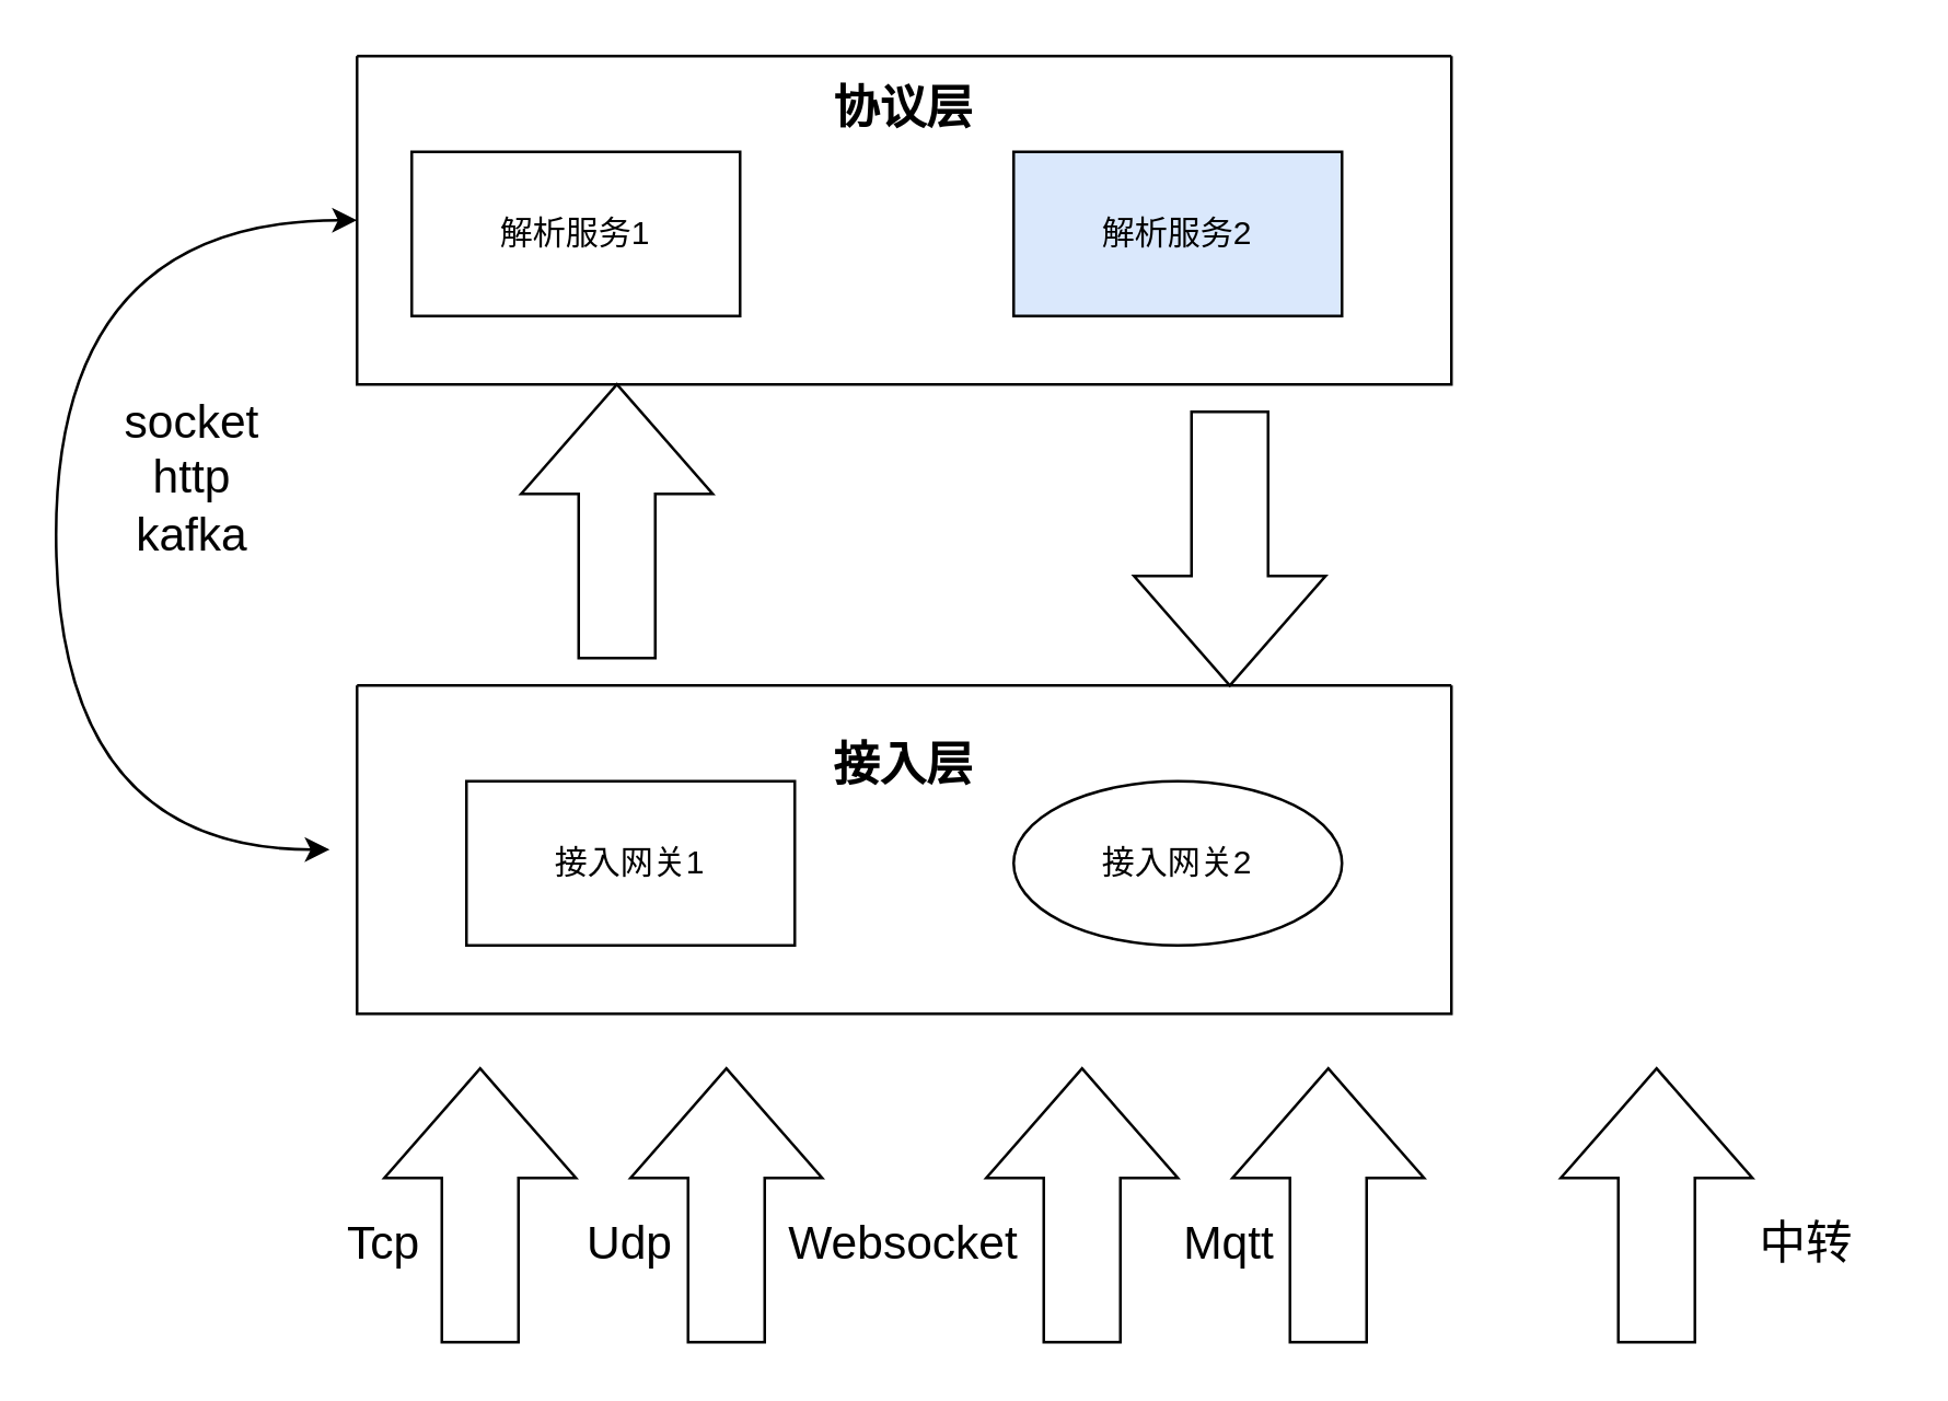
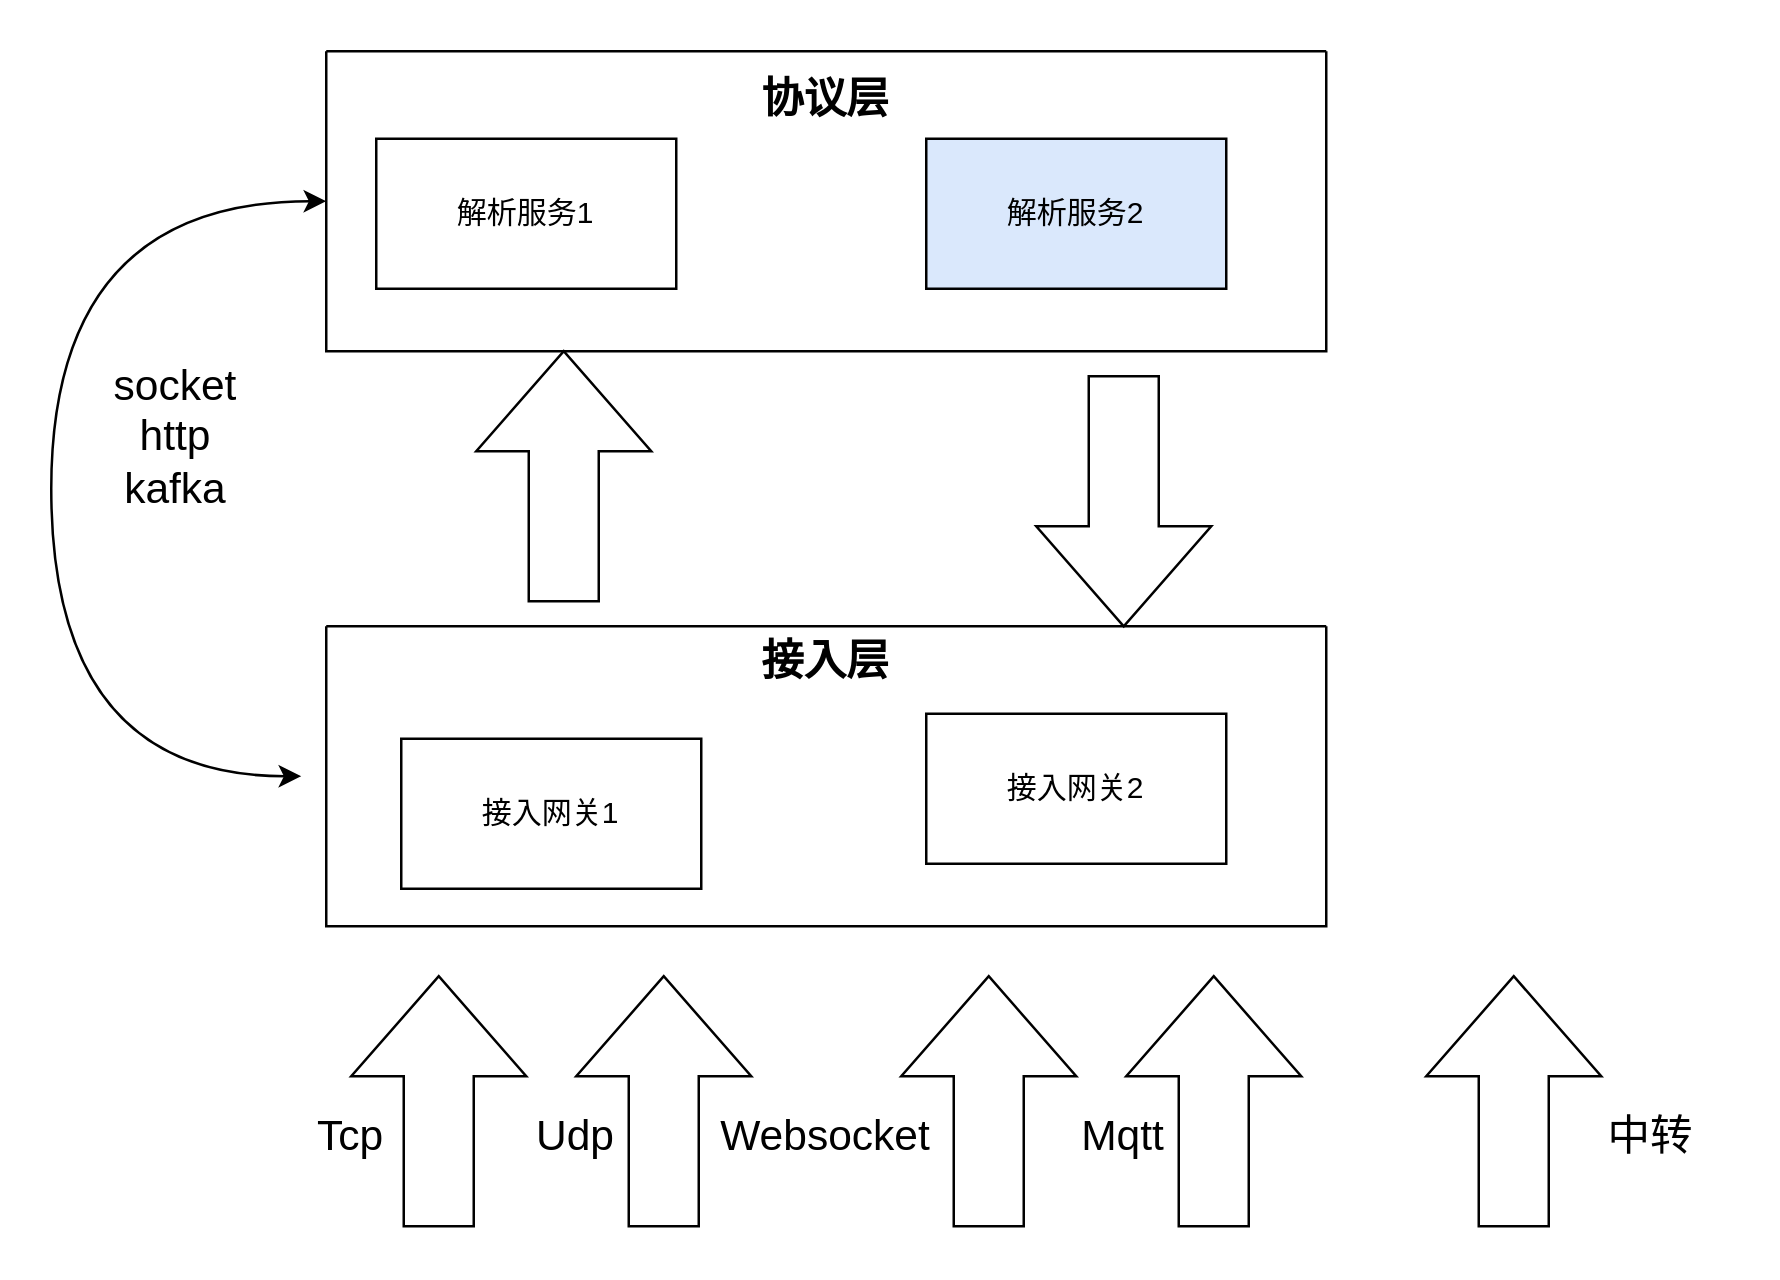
- <mxCell id="9" value="接入层" style="text;html=1;strokeColor=none;fillColor=none;align=center;verticalAlign=middle;whiteSpace=wrap;rounded=0;fontStyle=1;fontSize=17;" vertex="1" parent="6"><mxGeometry x="170" y="15" width="60" height="30" as="geometry" /></mxCell>
+ <mxCell id="9" value="接入层" style="text;html=1;strokeColor=none;fillColor=none;align=center;verticalAlign=middle;whiteSpace=wrap;rounded=0;fontStyle=1;fontSize=17;" vertex="1" parent="6"><mxGeometry x="170" width="60" height="30" as="geometry" /></mxCell>
- <mxCell id="7" value="接入网关1" style="rounded=0;whiteSpace=wrap;html=1;" vertex="1" parent="6"><mxGeometry x="40" y="35" width="120" height="60" as="geometry" /></mxCell>
+ <mxCell id="7" value="接入网关1" style="rounded=0;whiteSpace=wrap;html=1;" vertex="1" parent="6"><mxGeometry x="30" y="45" width="120" height="60" as="geometry" /></mxCell>
- <mxCell id="8" value="接入网关2" style="ellipse;whiteSpace=wrap;html=1;" vertex="1" parent="6"><mxGeometry x="240" y="35" width="120" height="60" as="geometry" /></mxCell>
+ <mxCell id="8" value="接入网关2" style="rounded=0;whiteSpace=wrap;html=1;" vertex="1" parent="6"><mxGeometry x="240" y="35" width="120" height="60" as="geometry" /></mxCell>
